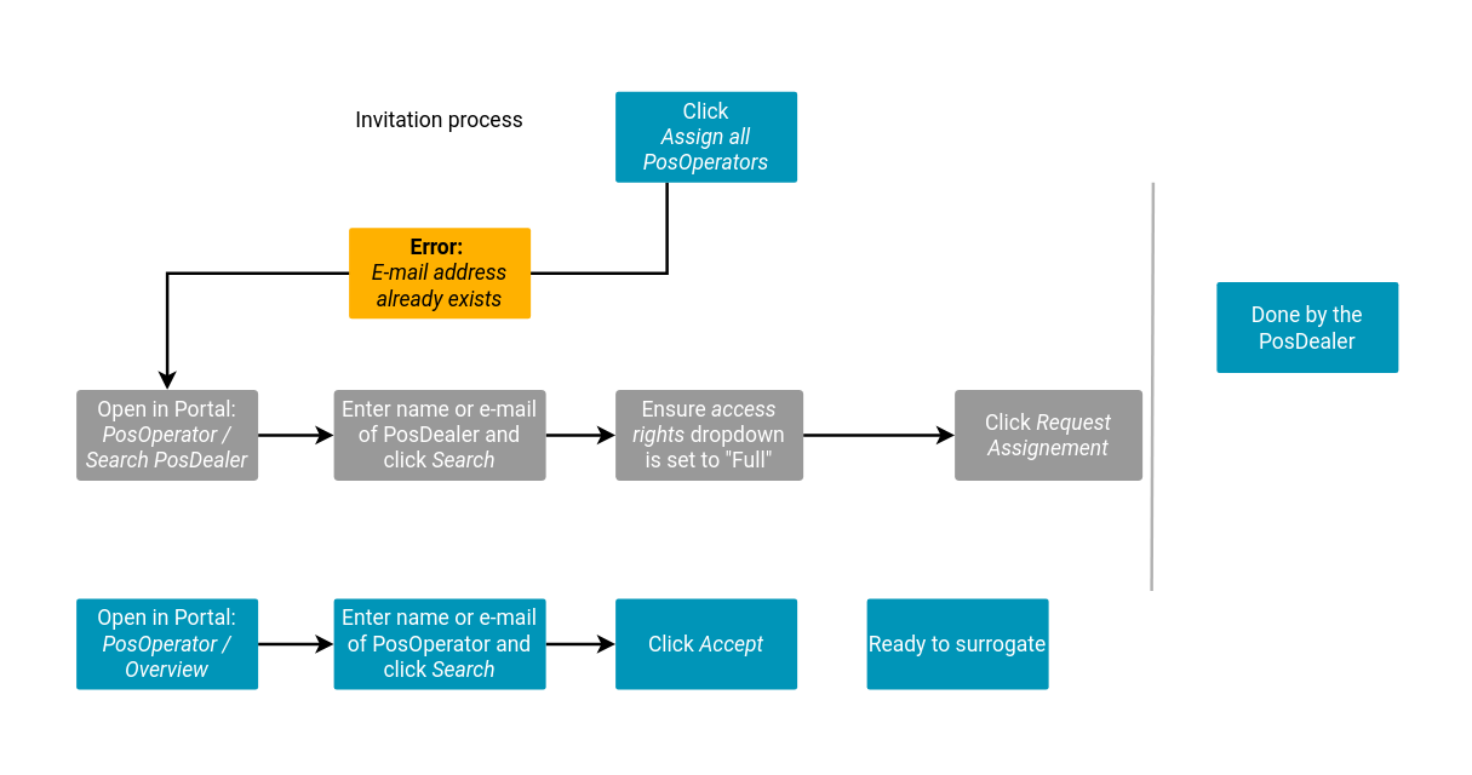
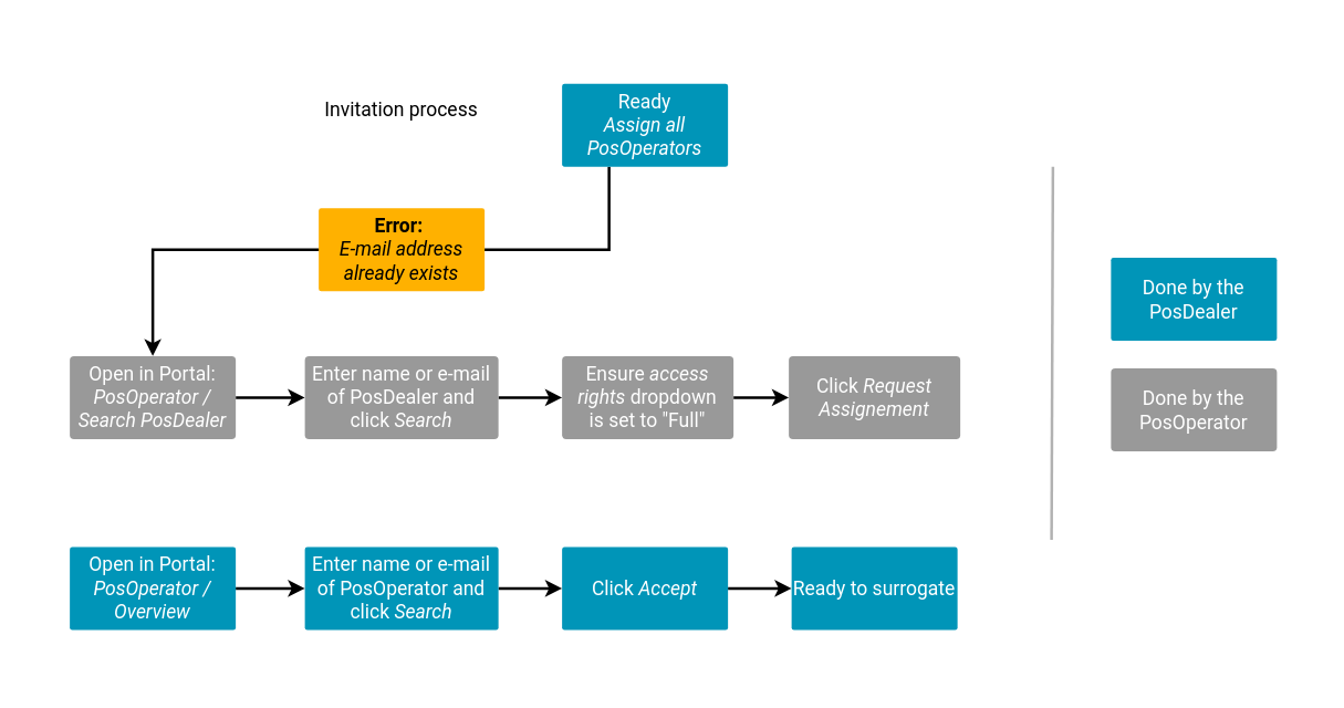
- <mxCell id="4" value="Click&lt;br style=&quot;font-size: 14px;&quot;&gt;&lt;i style=&quot;font-size: 14px;&quot;&gt;Assign all PosOperators&lt;/i&gt;" style="whiteSpace=wrap;html=1;rounded=1;fontFamily=Roboto;fontSize=14;fontColor=#FFFFFF;strokeColor=none;fillColor=#0095B8;strokeWidth=2;arcSize=3;" parent="1" vertex="1"><mxGeometry x="406" y="60" width="120" height="60" as="geometry" /></mxCell>
+ <mxCell id="4" value="Ready&lt;br style=&quot;font-size: 14px;&quot;&gt;&lt;i style=&quot;font-size: 14px;&quot;&gt;Assign all PosOperators&lt;/i&gt;" style="whiteSpace=wrap;html=1;rounded=1;fontFamily=Roboto;fontSize=14;fontColor=#FFFFFF;strokeColor=none;fillColor=#0095B8;strokeWidth=2;arcSize=3;" parent="1" vertex="1"><mxGeometry x="406" y="60" width="120" height="60" as="geometry" /></mxCell>
- <mxCell id="19" value="&lt;span style=&quot;font-weight: 400;&quot;&gt;Click&amp;nbsp;&lt;/span&gt;&lt;span style=&quot;font-weight: normal;&quot;&gt;&lt;i&gt;Request Assignement&lt;/i&gt;&lt;/span&gt;" style="whiteSpace=wrap;html=1;rounded=1;fontFamily=Roboto;fontSize=14;fontColor=#FFFFFF;fontStyle=1;strokeColor=none;strokeWidth=2;fillColor=#999999;arcSize=5;" vertex="1" parent="1"><mxGeometry x="630" y="257" width="124" height="60" as="geometry" /></mxCell>
+ <mxCell id="19" value="&lt;span style=&quot;font-weight: 400;&quot;&gt;Click&amp;nbsp;&lt;/span&gt;&lt;span style=&quot;font-weight: normal;&quot;&gt;&lt;i&gt;Request Assignement&lt;/i&gt;&lt;/span&gt;" style="whiteSpace=wrap;html=1;rounded=1;fontFamily=Roboto;fontSize=14;fontColor=#FFFFFF;fontStyle=1;strokeColor=none;strokeWidth=2;fillColor=#999999;arcSize=5;" vertex="1" parent="1"><mxGeometry x="570" y="257" width="124" height="60" as="geometry" /></mxCell>
+ <mxCell id="15" value="&lt;span style=&quot;font-weight: normal; font-size: 14px;&quot;&gt;Done by the PosOperator&lt;/span&gt;" style="whiteSpace=wrap;html=1;rounded=1;fontFamily=Roboto;fontSize=14;fontColor=#FFFFFF;fontStyle=1;strokeColor=none;strokeWidth=2;fillColor=#999999;arcSize=5;" parent="1" vertex="1"><mxGeometry x="803" y="265.88" width="120" height="60" as="geometry" /></mxCell>
+ <mxCell id="21" value="" style="edgeStyle=orthogonalEdgeStyle;rounded=0;orthogonalLoop=1;jettySize=auto;html=1;fontFamily=Roboto;fontSource=https%3A%2F%2Ffonts.googleapis.com%2Fcss%3Ffamily%3DRoboto;fontSize=10;fontColor=#FFFFFF;strokeWidth=2;" edge="1" parent="1" source="22" target="23"><mxGeometry relative="1" as="geometry" /></mxCell>
